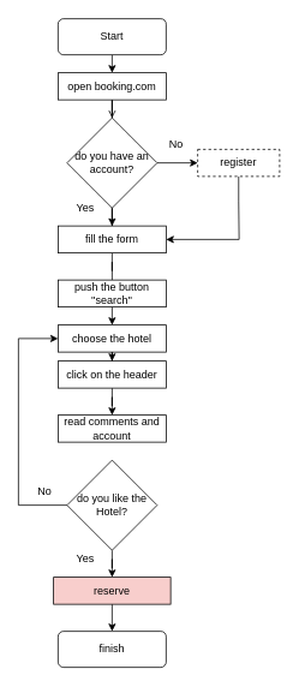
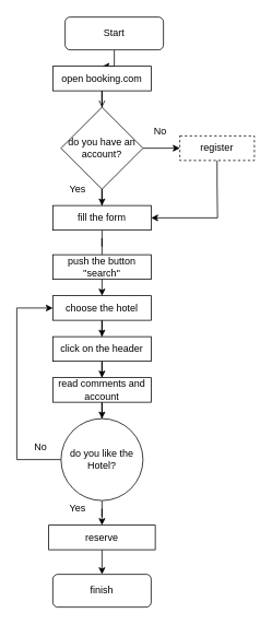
- <mxCell id="3" value="Start" style="rounded=1;whiteSpace=wrap;html=1;" vertex="1" parent="1"><mxGeometry x="64" y="20" width="120" height="40" as="geometry" /></mxCell>
+ <mxCell id="3" value="Start" style="rounded=1;whiteSpace=wrap;html=1;" vertex="1" parent="1"><mxGeometry x="79" y="20" width="120" height="40" as="geometry" /></mxCell>
- <mxCell id="20" value="click on the header" style="rounded=0;whiteSpace=wrap;html=1;" vertex="1" parent="1"><mxGeometry x="64" y="400" width="120" height="30" as="geometry" /></mxCell>
+ <mxCell id="20" value="click on the header" style="rounded=0;whiteSpace=wrap;html=1;" vertex="1" parent="1"><mxGeometry x="64" y="410" width="120" height="30" as="geometry" /></mxCell>
+ <mxCell id="21" style="edgeStyle=orthogonalEdgeStyle;rounded=0;orthogonalLoop=1;jettySize=auto;html=1;entryX=0.5;entryY=0;entryDx=0;entryDy=0;" edge="1" parent="1" source="22" target="25"><mxGeometry relative="1" as="geometry" /></mxCell>
- <mxCell id="25" value="do you like the Hotel?" style="rhombus;whiteSpace=wrap;html=1;" vertex="1" parent="1"><mxGeometry x="74" y="510" width="100" height="100" as="geometry" /></mxCell>
+ <mxCell id="25" value="do you like the Hotel?" style="ellipse;whiteSpace=wrap;html=1;" vertex="1" parent="1"><mxGeometry x="74" y="510" width="100" height="100" as="geometry" /></mxCell>
- <mxCell id="27" value="reserve" style="rounded=0;whiteSpace=wrap;html=1;fillColor=#f8cecc;" vertex="1" parent="1"><mxGeometry x="59" y="640" width="130" height="30" as="geometry" /></mxCell>
+ <mxCell id="27" value="reserve" style="rounded=0;whiteSpace=wrap;html=1;" vertex="1" parent="1"><mxGeometry x="59" y="640" width="130" height="30" as="geometry" /></mxCell>
